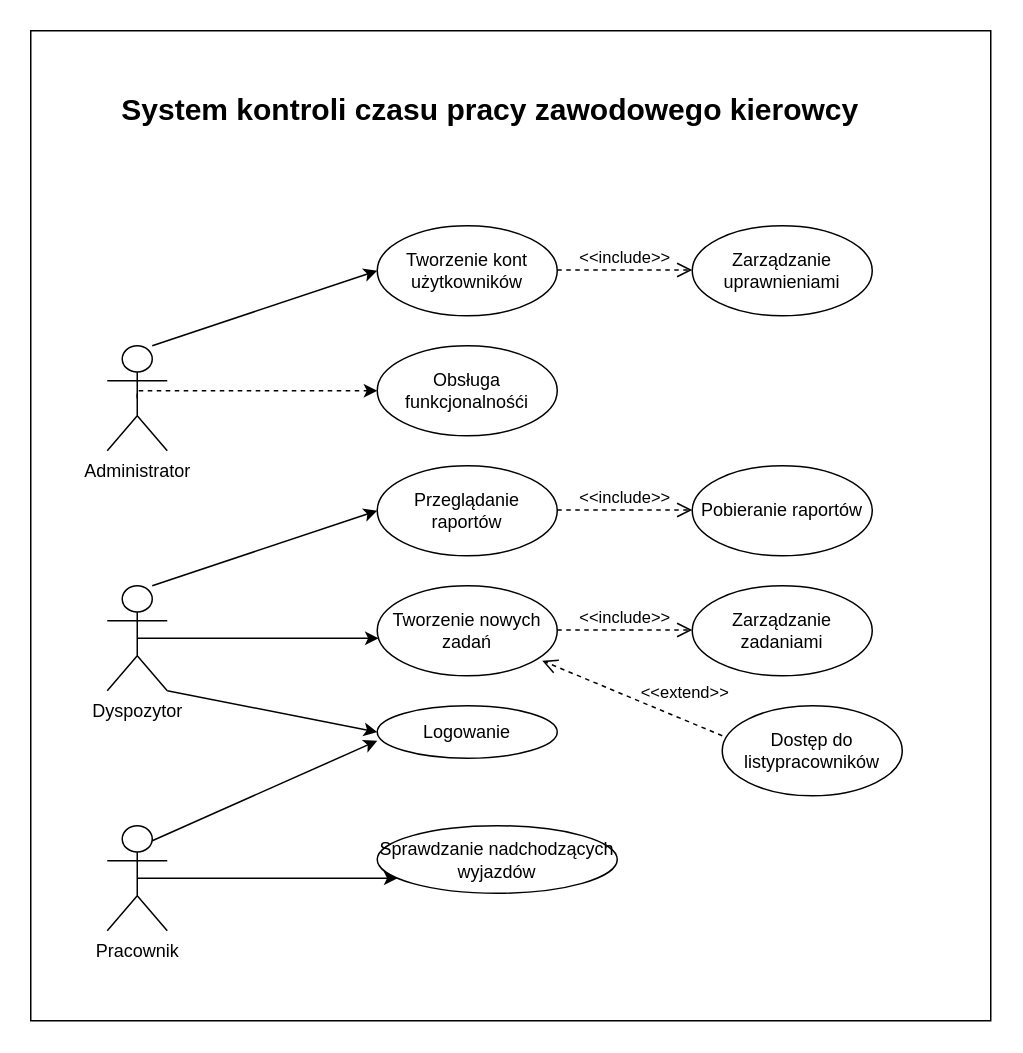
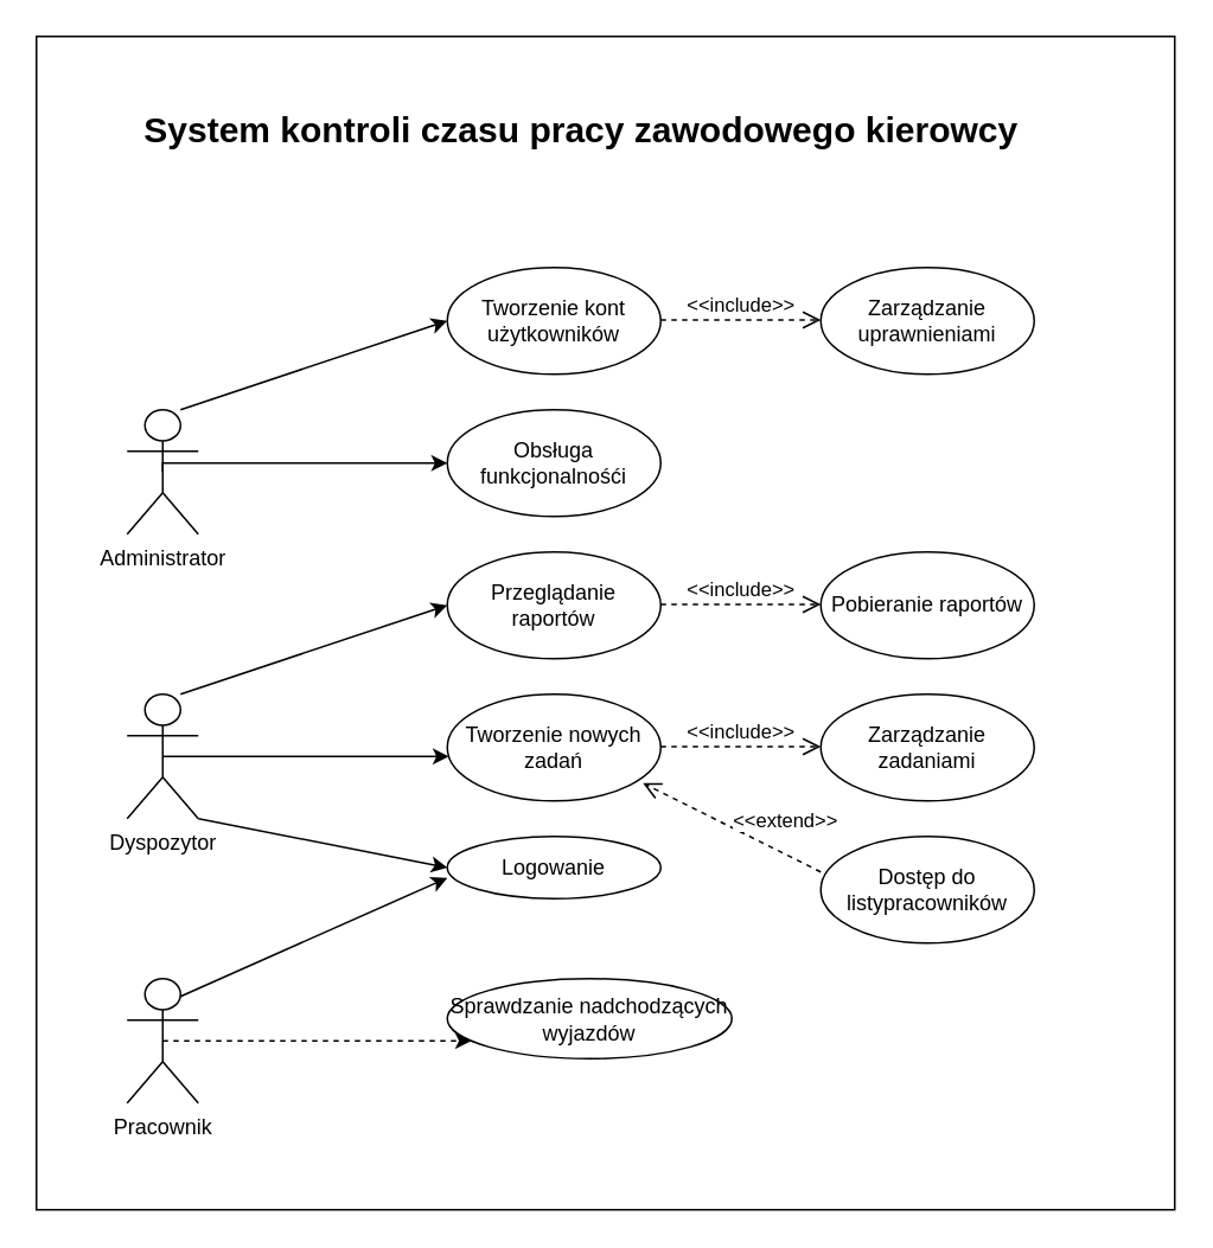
- <mxCell id="3" style="edgeStyle=orthogonalEdgeStyle;rounded=0;orthogonalLoop=1;jettySize=auto;html=1;exitX=0.5;exitY=0.5;exitDx=0;exitDy=0;exitPerimeter=0;entryX=0;entryY=0.5;entryDx=0;entryDy=0;dashed=1;" edge="1" parent="1" source="4" target="12"><mxGeometry relative="1" as="geometry"><Array as="points"><mxPoint x="91" y="260" /></Array></mxGeometry></mxCell>
+ <mxCell id="3" style="edgeStyle=orthogonalEdgeStyle;rounded=0;orthogonalLoop=1;jettySize=auto;html=1;exitX=0.5;exitY=0.5;exitDx=0;exitDy=0;exitPerimeter=0;entryX=0;entryY=0.5;entryDx=0;entryDy=0;" edge="1" parent="1" source="4" target="12"><mxGeometry relative="1" as="geometry"><Array as="points"><mxPoint x="91" y="260" /></Array></mxGeometry></mxCell>
- <mxCell id="18" value="Dostęp do listypracowników" style="ellipse;whiteSpace=wrap;html=1;" vertex="1" parent="1"><mxGeometry x="481" y="470" width="120" height="60" as="geometry" /></mxCell>
+ <mxCell id="18" value="Dostęp do listypracowników" style="ellipse;whiteSpace=wrap;html=1;" vertex="1" parent="1"><mxGeometry x="461" y="470" width="120" height="60" as="geometry" /></mxCell>
- <mxCell id="7" style="edgeStyle=orthogonalEdgeStyle;rounded=0;orthogonalLoop=1;jettySize=auto;html=1;exitX=0.5;exitY=0.5;exitDx=0;exitDy=0;exitPerimeter=0;" edge="1" parent="1" source="8" target="22"><mxGeometry relative="1" as="geometry"><Array as="points"><mxPoint x="231" y="585" /><mxPoint x="231" y="585" /></Array></mxGeometry></mxCell>
+ <mxCell id="7" style="edgeStyle=orthogonalEdgeStyle;rounded=0;orthogonalLoop=1;jettySize=auto;html=1;exitX=0.5;exitY=0.5;exitDx=0;exitDy=0;exitPerimeter=0;dashed=1;" edge="1" parent="1" source="8" target="22"><mxGeometry relative="1" as="geometry"><Array as="points"><mxPoint x="231" y="585" /><mxPoint x="231" y="585" /></Array></mxGeometry></mxCell>
